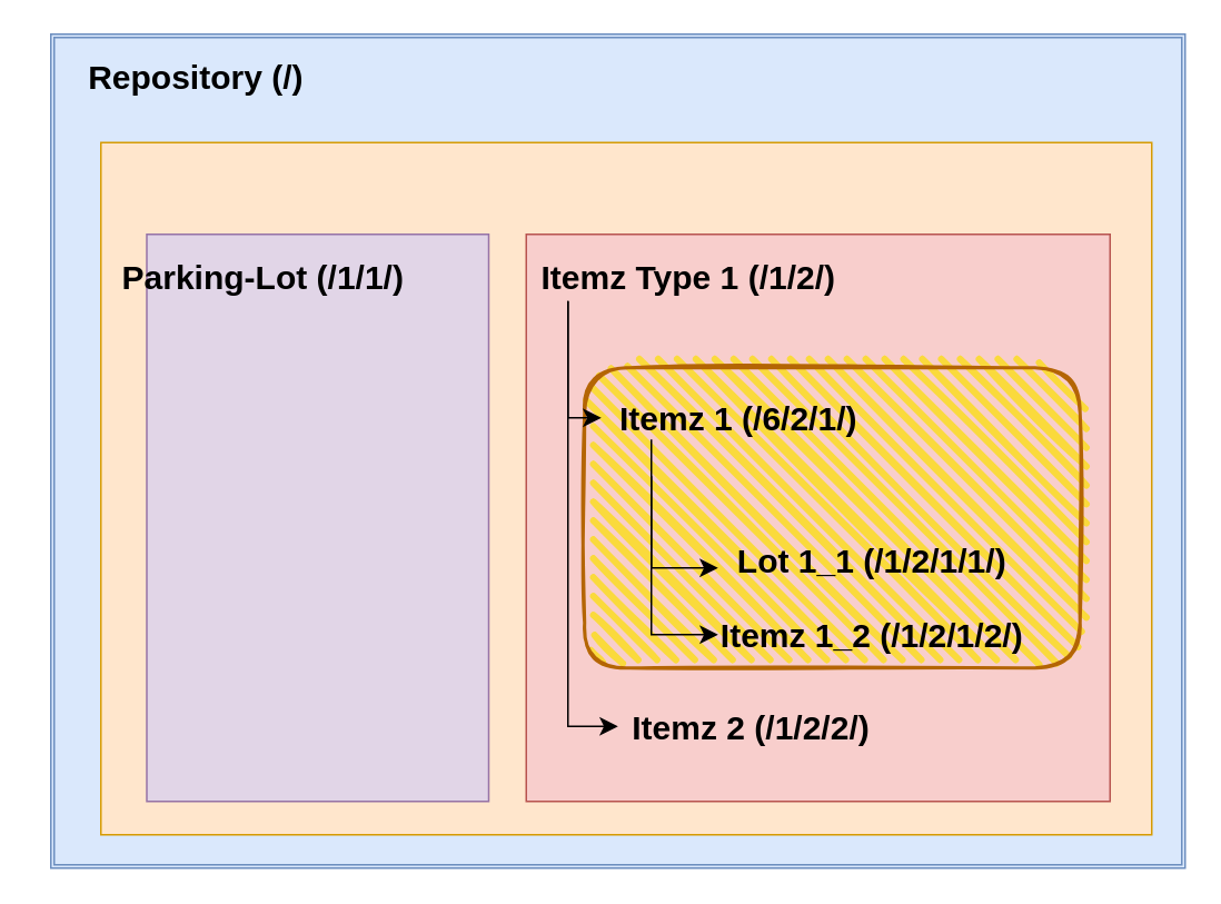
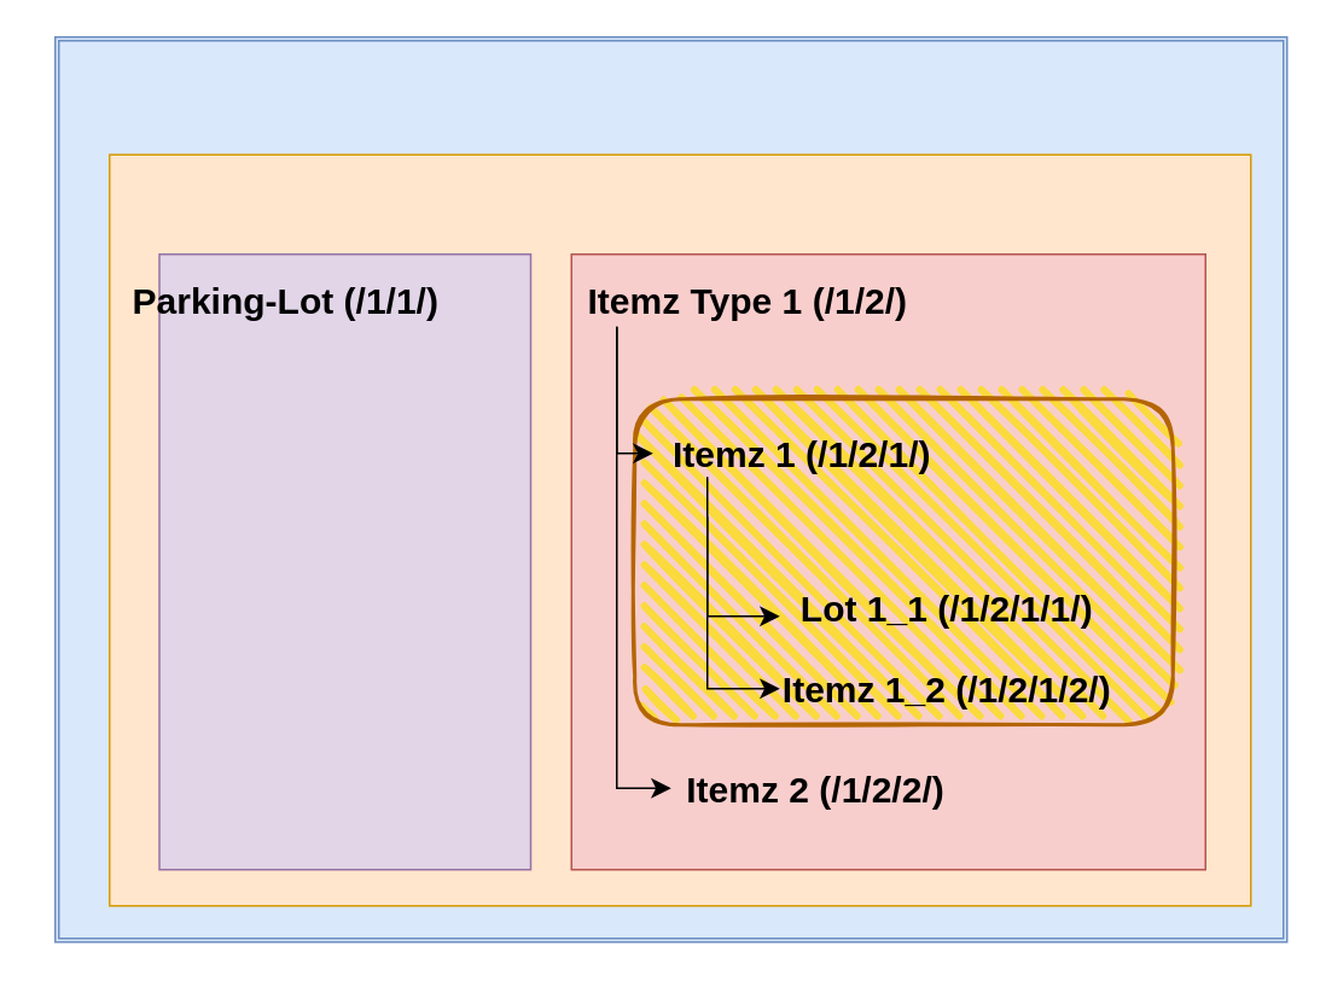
- <mxCell id="3" value="&lt;b&gt;&lt;font style=&quot;font-size: 20px;&quot;&gt;Repository (/)&amp;nbsp;&lt;/font&gt;&lt;/b&gt;" style="text;strokeColor=none;align=center;fillColor=none;html=1;verticalAlign=middle;whiteSpace=wrap;rounded=0;" vertex="1" parent="1"><mxGeometry x="50" y="30" width="140" height="30" as="geometry" /></mxCell>
- <mxCell id="10" value="&lt;span style=&quot;font-size: 20px;&quot;&gt;&lt;b&gt;Itemz 1 (/6/2/1/)&lt;/b&gt;&lt;/span&gt;" style="text;strokeColor=none;align=center;fillColor=none;html=1;verticalAlign=middle;whiteSpace=wrap;rounded=0;" vertex="1" parent="1"><mxGeometry x="350" y="235" width="185" height="30" as="geometry" /></mxCell>
+ <mxCell id="10" value="&lt;span style=&quot;font-size: 20px;&quot;&gt;&lt;b&gt;Itemz 1 (/1/2/1/)&lt;/b&gt;&lt;/span&gt;" style="text;strokeColor=none;align=center;fillColor=none;html=1;verticalAlign=middle;whiteSpace=wrap;rounded=0;" vertex="1" parent="1"><mxGeometry x="350" y="235" width="185" height="30" as="geometry" /></mxCell>
